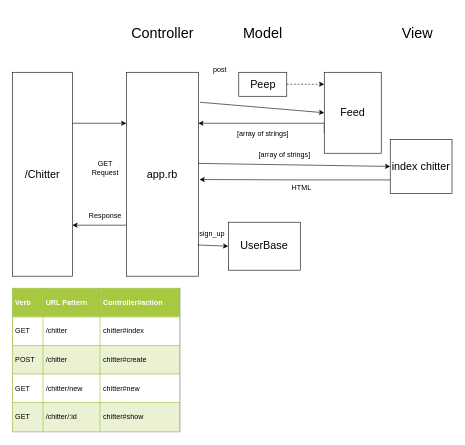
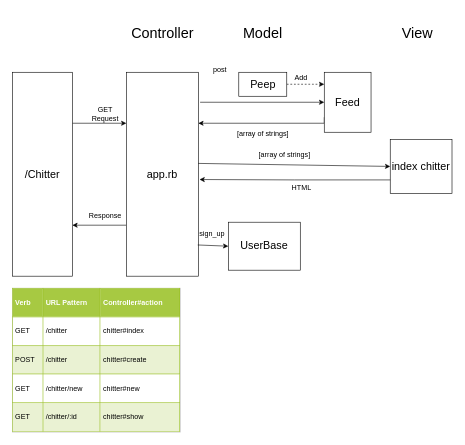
+ <mxCell id="17" value="Add" style="text;html=1;resizable=0;points=[];autosize=1;align=left;verticalAlign=top;spacingTop=-4;" vertex="1" parent="1"><mxGeometry x="489" y="119" width="40" height="20" as="geometry" /></mxCell>
- <mxCell id="8" value="&lt;font style=&quot;font-size: 18px&quot;&gt;Feed&lt;/font&gt;" style="rounded=0;whiteSpace=wrap;html=1;" vertex="1" parent="1"><mxGeometry x="540" y="120" width="95" height="135" as="geometry" /></mxCell>
+ <mxCell id="8" value="&lt;font style=&quot;font-size: 18px&quot;&gt;Feed&lt;/font&gt;" style="rounded=0;whiteSpace=wrap;html=1;" vertex="1" parent="1"><mxGeometry x="540" y="120" width="78" height="100" as="geometry" /></mxCell>
- <mxCell id="12" value="GET Request" style="text;html=1;strokeColor=none;fillColor=none;align=center;verticalAlign=middle;whiteSpace=wrap;rounded=0;" vertex="1" parent="1"><mxGeometry x="155" y="270" width="40" height="20" as="geometry" /></mxCell>
+ <mxCell id="12" value="GET Request" style="text;html=1;strokeColor=none;fillColor=none;align=center;verticalAlign=middle;whiteSpace=wrap;rounded=0;" vertex="1" parent="1"><mxGeometry x="155" y="180" width="40" height="20" as="geometry" /></mxCell>
